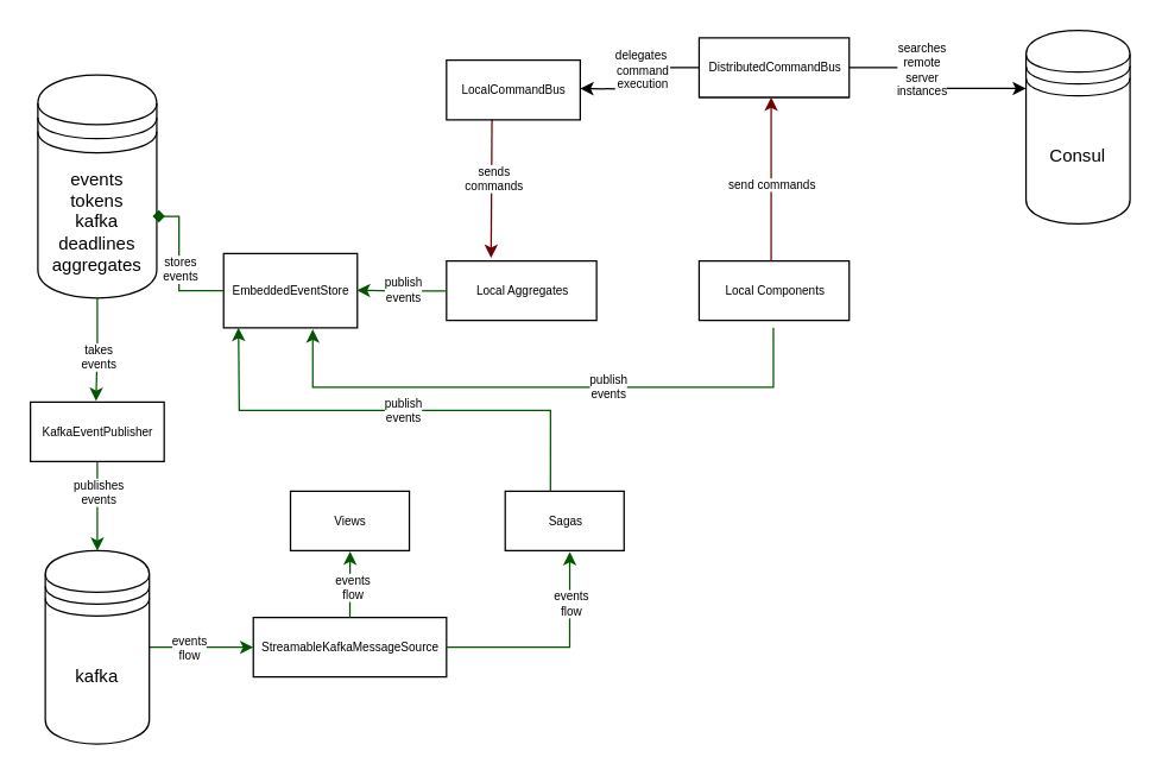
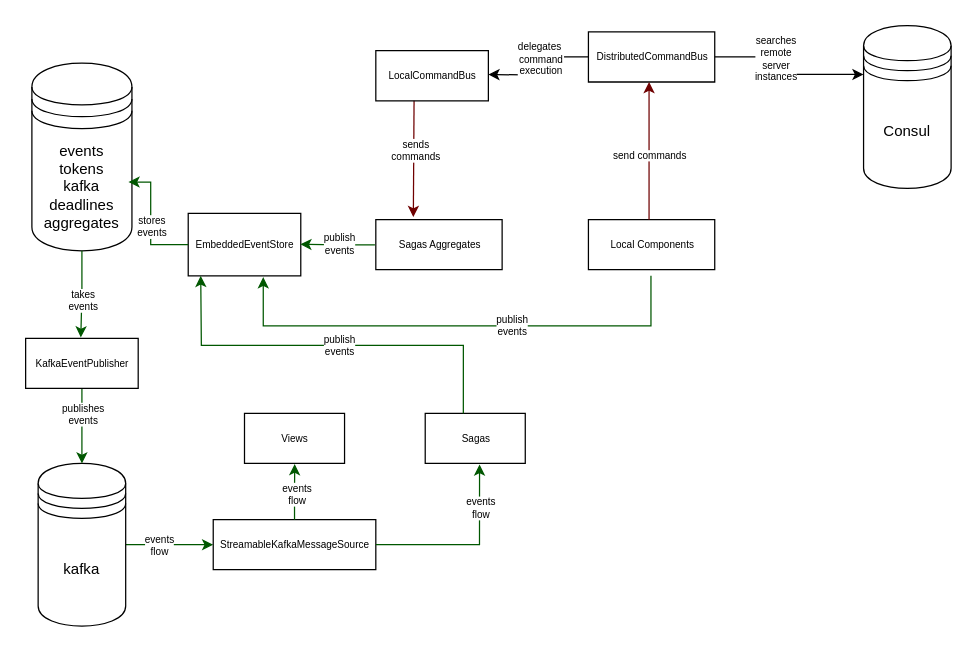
- <mxCell id="30" style="edgeStyle=orthogonalEdgeStyle;rounded=0;orthogonalLoop=1;jettySize=auto;html=1;entryX=0.965;entryY=0.633;entryDx=0;entryDy=0;entryPerimeter=0;fillColor=#008a00;strokeColor=#005700;endArrow=diamond;" edge="1" parent="1" source="29" target="2"><mxGeometry relative="1" as="geometry"><Array as="points"><mxPoint x="120" y="195" /><mxPoint x="120" y="145" /></Array></mxGeometry></mxCell>
+ <mxCell id="30" style="edgeStyle=orthogonalEdgeStyle;rounded=0;orthogonalLoop=1;jettySize=auto;html=1;entryX=0.965;entryY=0.633;entryDx=0;entryDy=0;entryPerimeter=0;fillColor=#008a00;strokeColor=#005700;" edge="1" parent="1" source="29" target="2"><mxGeometry relative="1" as="geometry"><Array as="points"><mxPoint x="120" y="195" /><mxPoint x="120" y="145" /></Array></mxGeometry></mxCell>
- <mxCell id="25" value="&lt;font style=&quot;font-size: 8px;&quot;&gt;Local Aggregates&lt;/font&gt;" style="verticalLabelPosition=middle;verticalAlign=middle;html=1;shape=mxgraph.basic.rect;fillColor2=none;strokeWidth=1;size=12.71;indent=96.91;fontSize=8;horizontal=1;labelPosition=center;align=center;" vertex="1" parent="1"><mxGeometry x="300" y="175" width="101" height="40" as="geometry" /></mxCell>
+ <mxCell id="25" value="&lt;font style=&quot;font-size: 8px;&quot;&gt;Sagas Aggregates&lt;/font&gt;" style="verticalLabelPosition=middle;verticalAlign=middle;html=1;shape=mxgraph.basic.rect;fillColor2=none;strokeWidth=1;size=12.71;indent=96.91;fontSize=8;horizontal=1;labelPosition=center;align=center;" vertex="1" parent="1"><mxGeometry x="300" y="175" width="101" height="40" as="geometry" /></mxCell>
